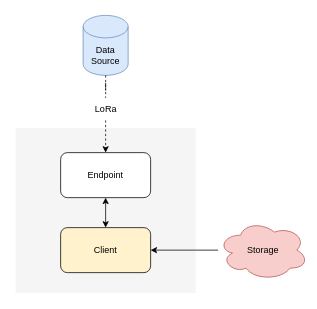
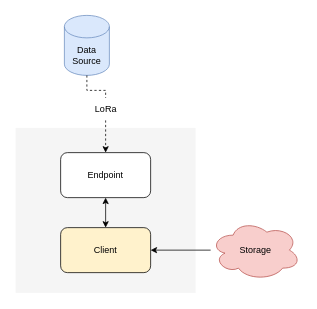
- <mxCell id="7" value="Data Source" style="shape=cylinder3;whiteSpace=wrap;html=1;boundedLbl=1;backgroundOutline=1;size=15;fillColor=#dae8fc;strokeColor=#6c8ebf;" parent="1" vertex="1"><mxGeometry x="110" y="20" width="60" height="80" as="geometry" /></mxCell>
+ <mxCell id="7" value="Data Source" style="shape=cylinder3;whiteSpace=wrap;html=1;boundedLbl=1;backgroundOutline=1;size=15;fillColor=#dae8fc;strokeColor=#6c8ebf;" parent="1" vertex="1"><mxGeometry x="85" y="20" width="60" height="80" as="geometry" /></mxCell>
- <mxCell id="9" value="Storage" style="ellipse;shape=cloud;whiteSpace=wrap;html=1;fillColor=#f8cecc;strokeColor=#b85450;" parent="1" vertex="1"><mxGeometry x="290" y="293" width="120" height="80" as="geometry" /></mxCell>
+ <mxCell id="9" value="Storage" style="ellipse;shape=cloud;whiteSpace=wrap;html=1;fillColor=#f8cecc;strokeColor=#b85450;" parent="1" vertex="1"><mxGeometry x="280" y="293" width="120" height="80" as="geometry" /></mxCell>
